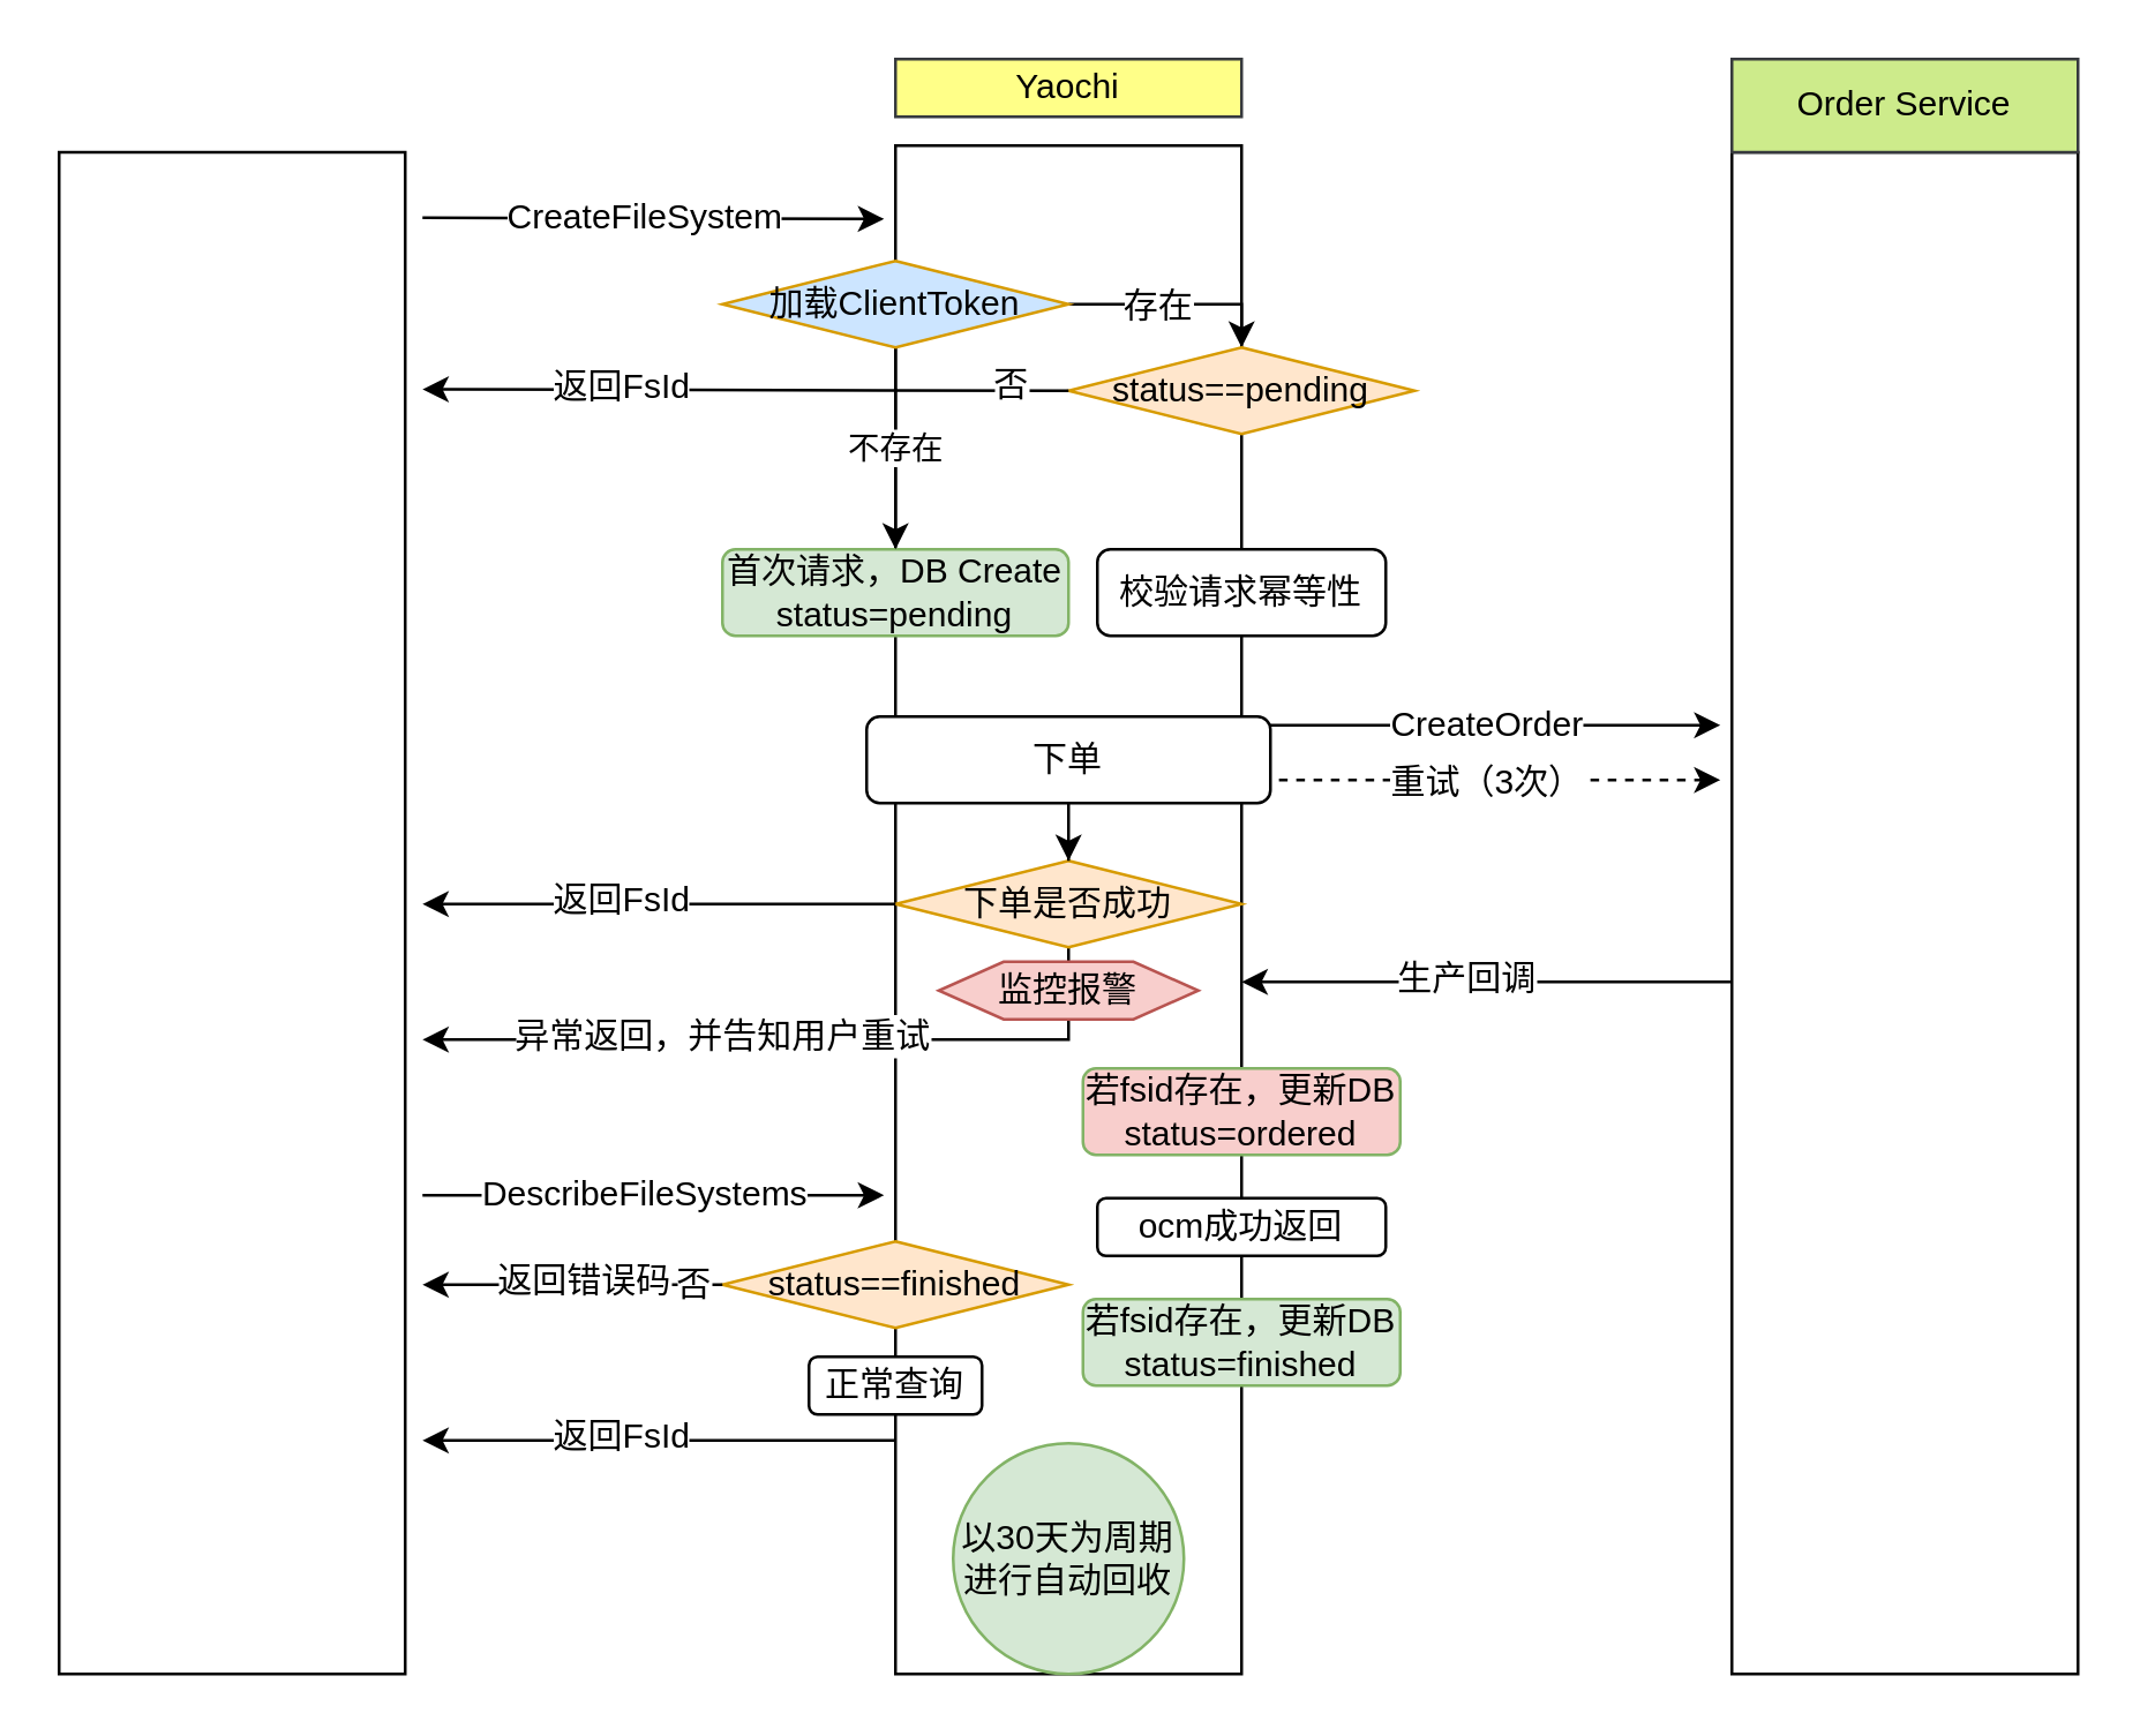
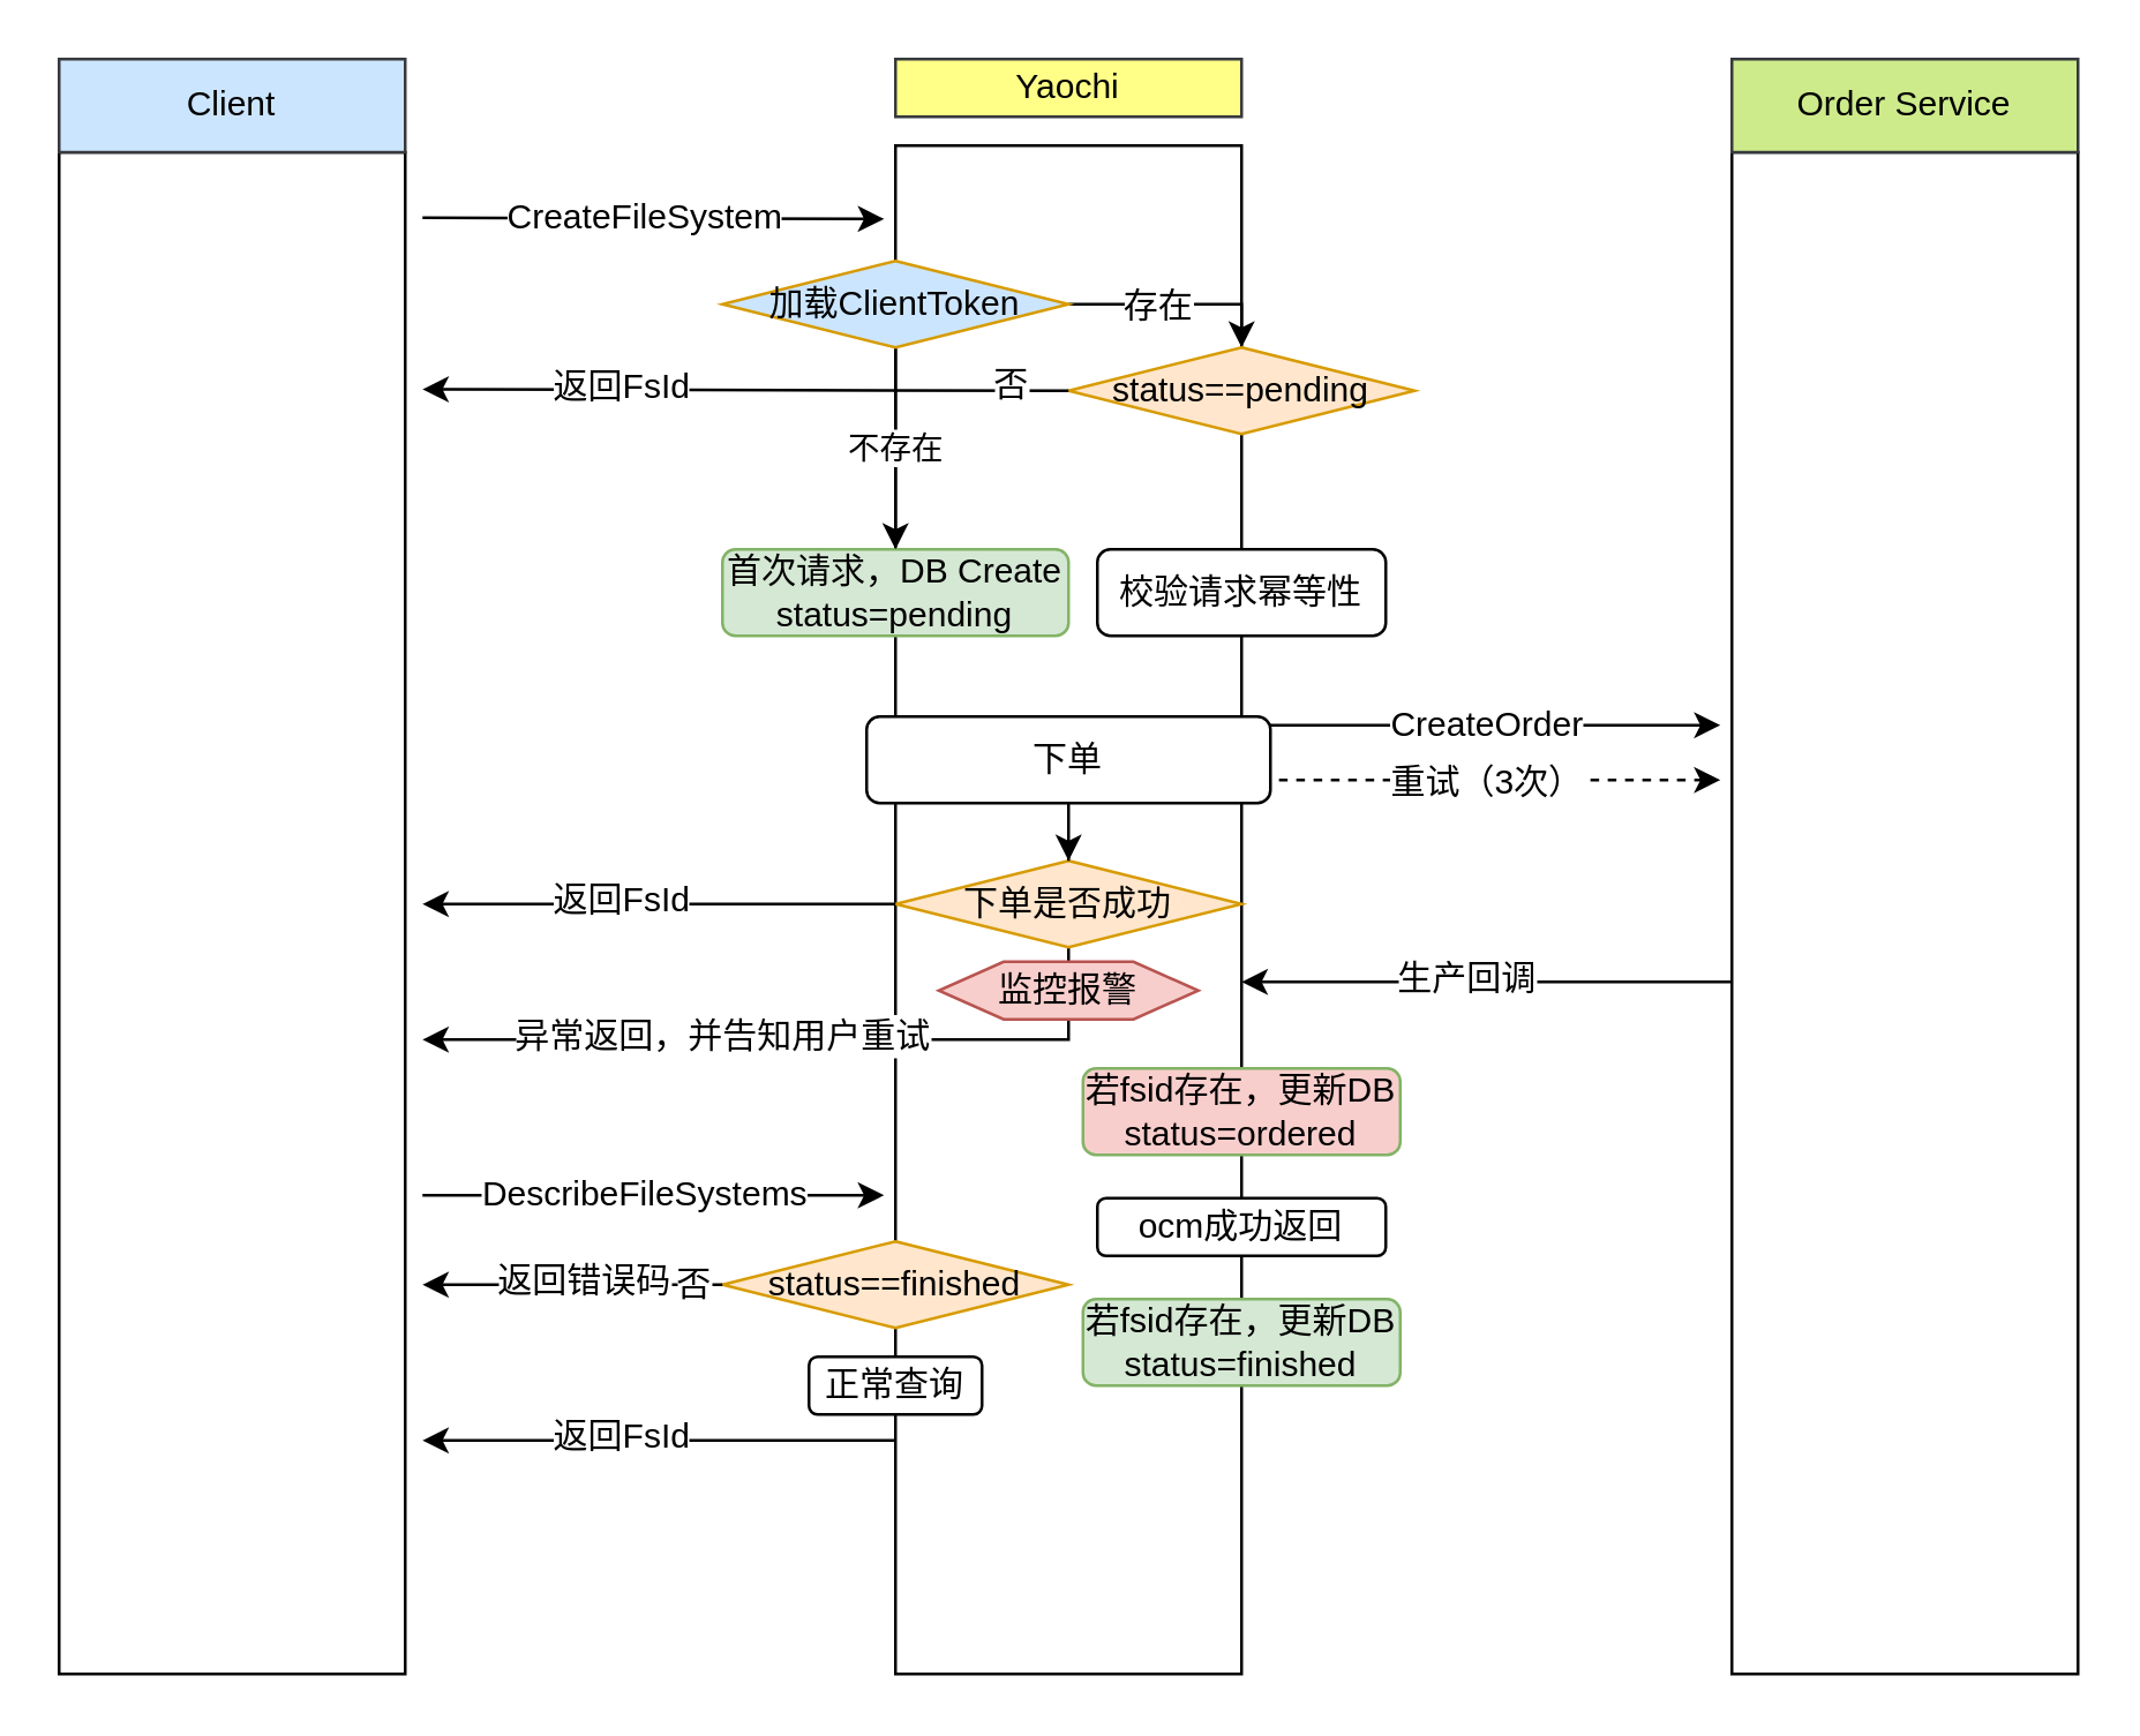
+ <mxCell id="36" value="&lt;span style=&quot;white-space: normal&quot;&gt;Client&lt;/span&gt;" style="rounded=0;whiteSpace=wrap;html=1;fillColor=#cce5ff;strokeColor=#36393d;" parent="34" vertex="1"><mxGeometry width="120" height="32.308" as="geometry" /></mxCell>
- <mxCell id="21" value="以30天为周期进行自动回收" style="ellipse;whiteSpace=wrap;html=1;aspect=fixed;fillColor=#d5e8d4;strokeColor=#82b366;" parent="1" vertex="1"><mxGeometry x="330" y="500" width="80" height="80" as="geometry" /></mxCell>
